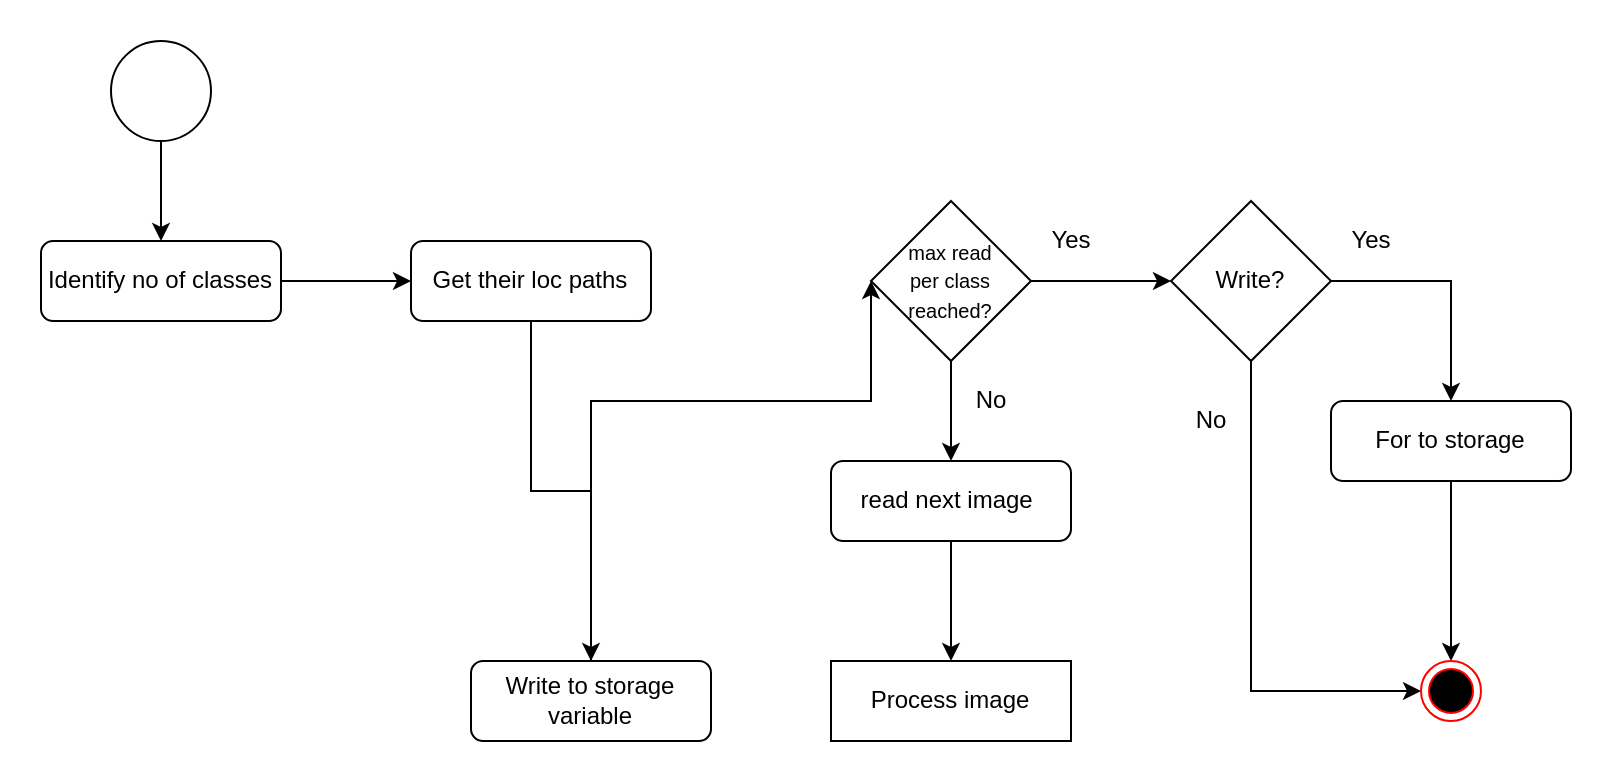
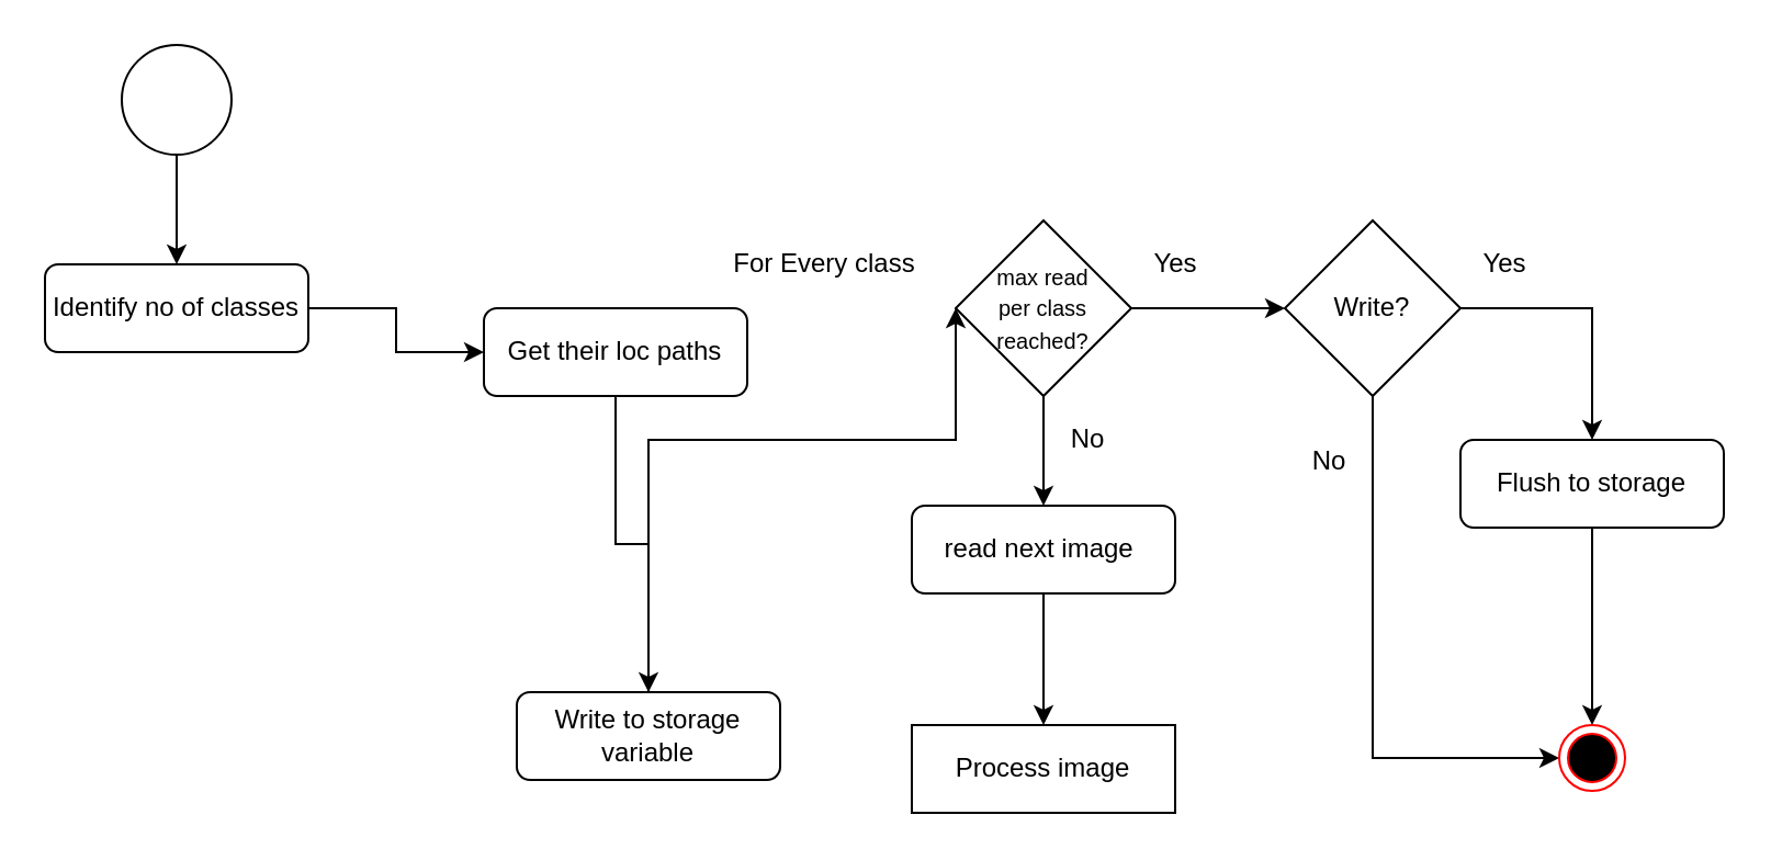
+ <mxCell id="8" value="For Every class" style="text;html=1;align=center;verticalAlign=middle;resizable=0;points=[];autosize=1;" vertex="1" parent="1"><mxGeometry x="325" y="110" width="100" height="20" as="geometry" /></mxCell>
- <mxCell id="7" value="Get their loc paths" style="rounded=1;whiteSpace=wrap;html=1;fontSize=12;glass=0;strokeWidth=1;shadow=0;" vertex="1" parent="1"><mxGeometry x="205" y="120" width="120" height="40" as="geometry" /></mxCell>
+ <mxCell id="7" value="Get their loc paths" style="rounded=1;whiteSpace=wrap;html=1;fontSize=12;glass=0;strokeWidth=1;shadow=0;" vertex="1" parent="1"><mxGeometry x="220" y="140" width="120" height="40" as="geometry" /></mxCell>
- <mxCell id="23" value="For to storage" style="rounded=1;whiteSpace=wrap;html=1;fontSize=12;glass=0;strokeWidth=1;shadow=0;" vertex="1" parent="1"><mxGeometry x="665" y="200" width="120" height="40" as="geometry" /></mxCell>
+ <mxCell id="23" value="Flush to storage" style="rounded=1;whiteSpace=wrap;html=1;fontSize=12;glass=0;strokeWidth=1;shadow=0;" vertex="1" parent="1"><mxGeometry x="665" y="200" width="120" height="40" as="geometry" /></mxCell>
- <mxCell id="17" value="Write to storage variable" style="rounded=1;whiteSpace=wrap;html=1;fontSize=12;glass=0;strokeWidth=1;shadow=0;" vertex="1" parent="1"><mxGeometry x="235" y="330" width="120" height="40" as="geometry" /></mxCell>
+ <mxCell id="17" value="Write to storage variable" style="rounded=1;whiteSpace=wrap;html=1;fontSize=12;glass=0;strokeWidth=1;shadow=0;" vertex="1" parent="1"><mxGeometry x="235" y="315" width="120" height="40" as="geometry" /></mxCell>
